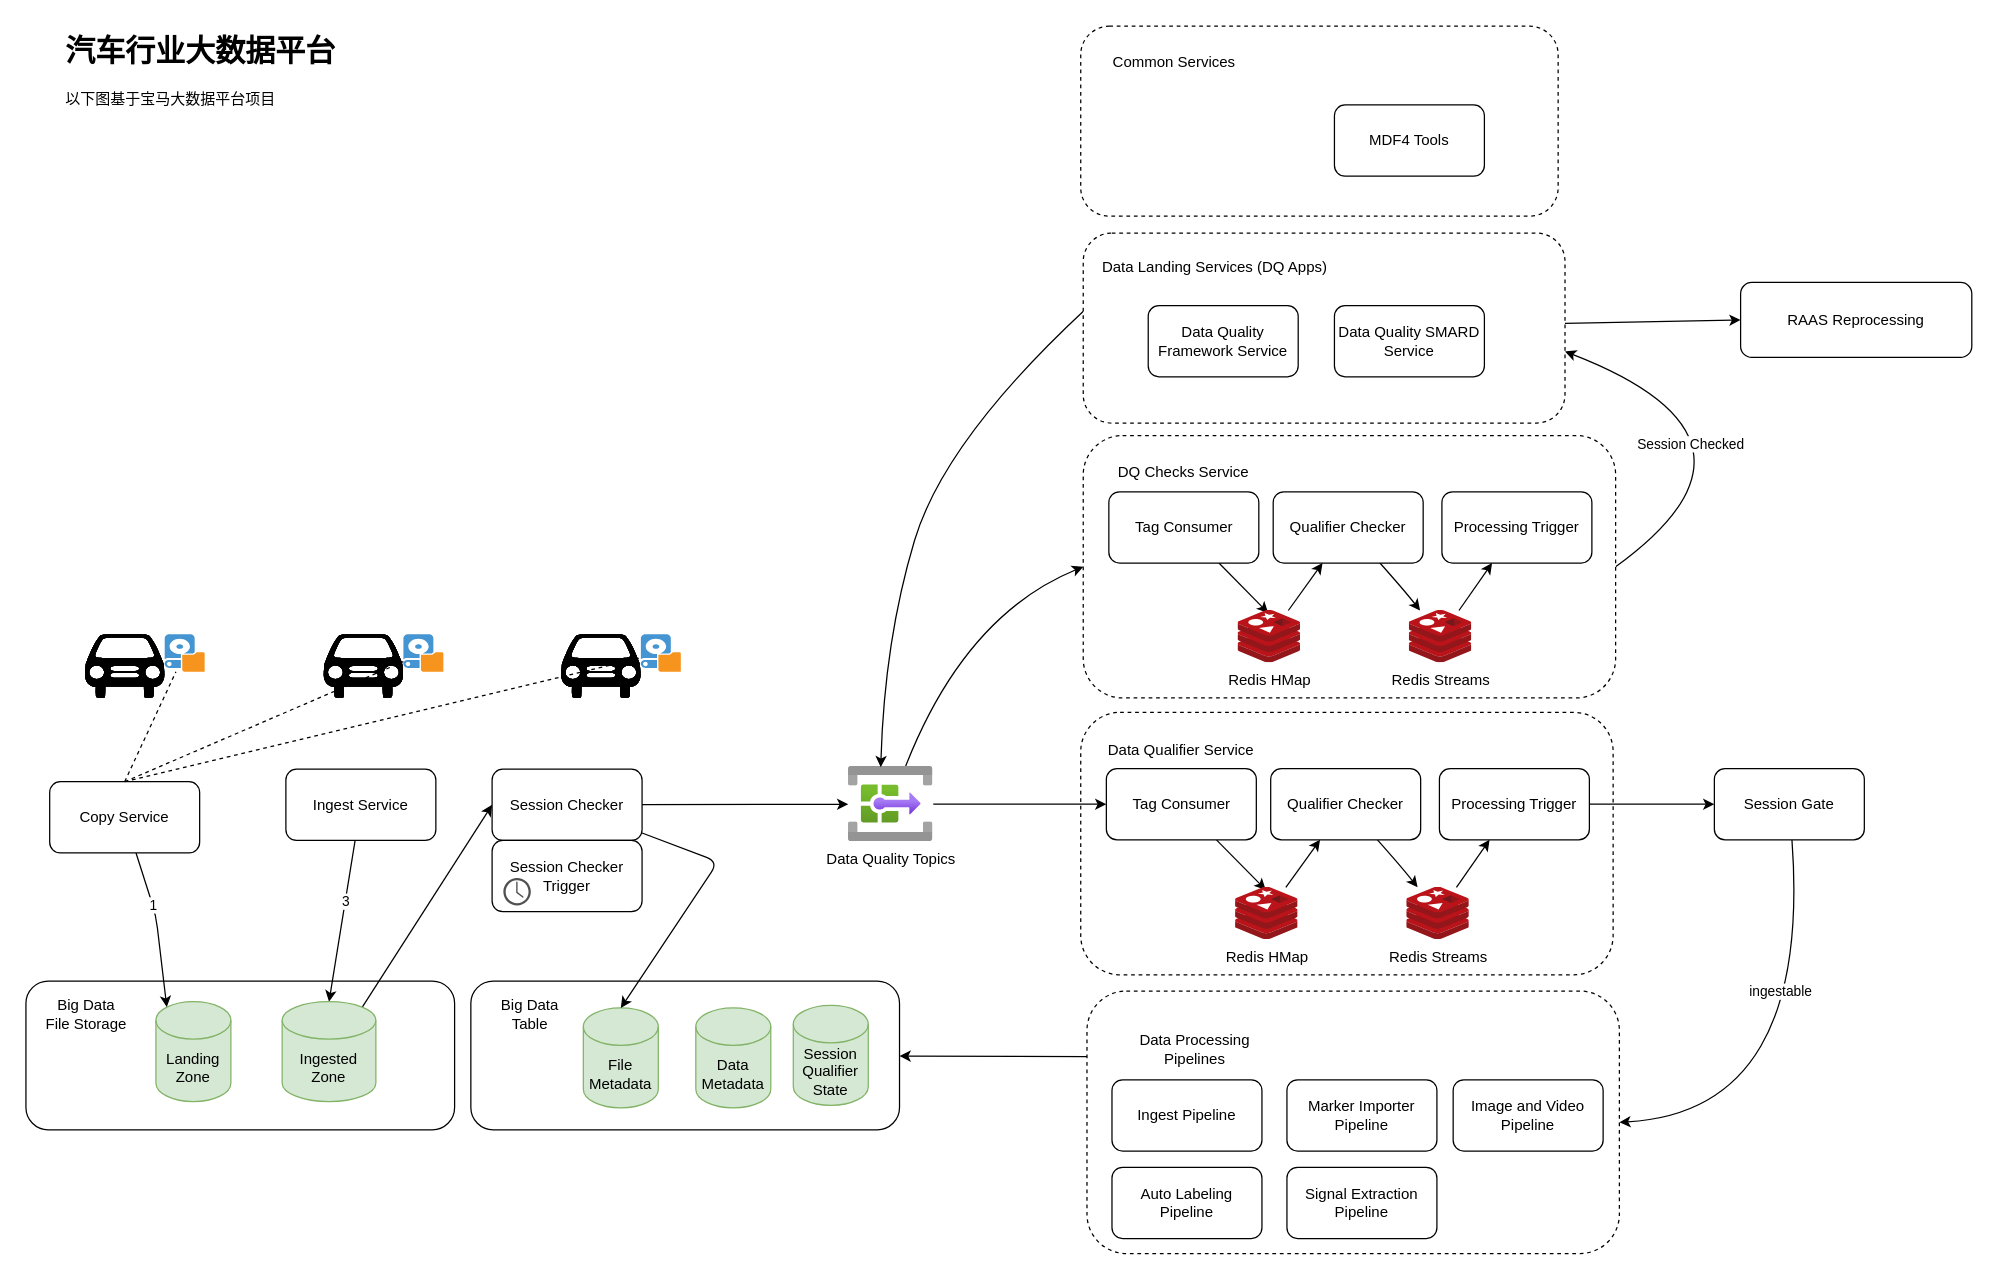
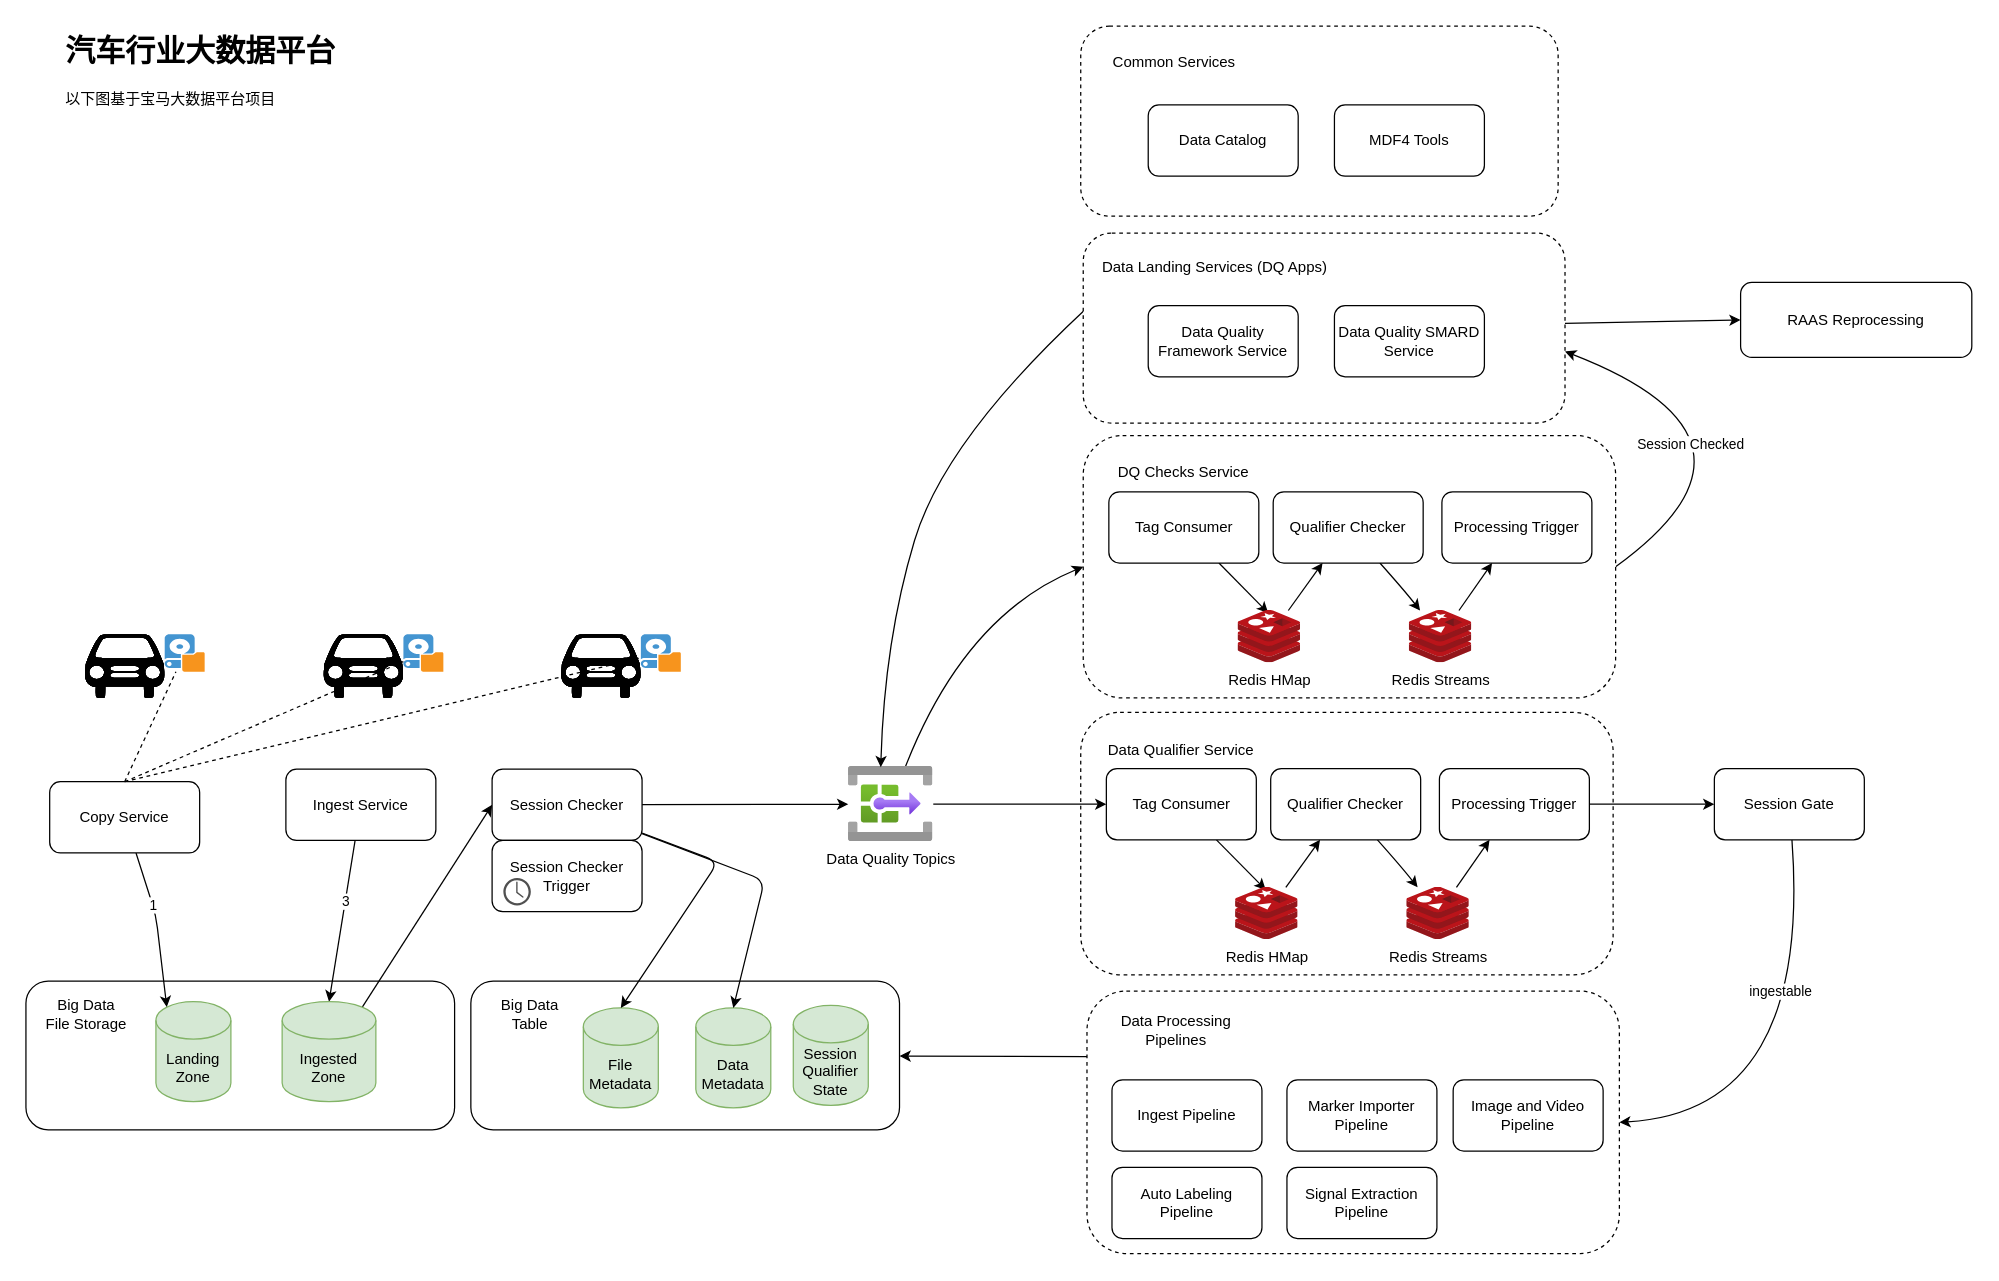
+ <mxCell id="45" value="Data Catalog" style="rounded=1;whiteSpace=wrap;html=1;" parent="1" vertex="1"><mxGeometry x="918" y="83.5" width="120" height="57" as="geometry" /></mxCell>
+ <mxCell id="98" style="edgeStyle=none;html=1;entryX=0.5;entryY=0;entryDx=0;entryDy=0;entryPerimeter=0;" edge="1" parent="1" source="43" target="82"><mxGeometry relative="1" as="geometry"><Array as="points"><mxPoint x="611" y="704" /></Array></mxGeometry></mxCell>
- <mxCell id="75" value="Data Processing Pipelines" style="text;html=1;strokeColor=none;fillColor=none;align=center;verticalAlign=middle;whiteSpace=wrap;rounded=0;dashed=1;" parent="1" vertex="1"><mxGeometry x="890.5" y="824" width="129" height="30" as="geometry" /></mxCell>
+ <mxCell id="75" value="Data Processing Pipelines" style="text;html=1;strokeColor=none;fillColor=none;align=center;verticalAlign=middle;whiteSpace=wrap;rounded=0;dashed=1;" parent="1" vertex="1"><mxGeometry x="875.5" y="809" width="129" height="30" as="geometry" /></mxCell>
